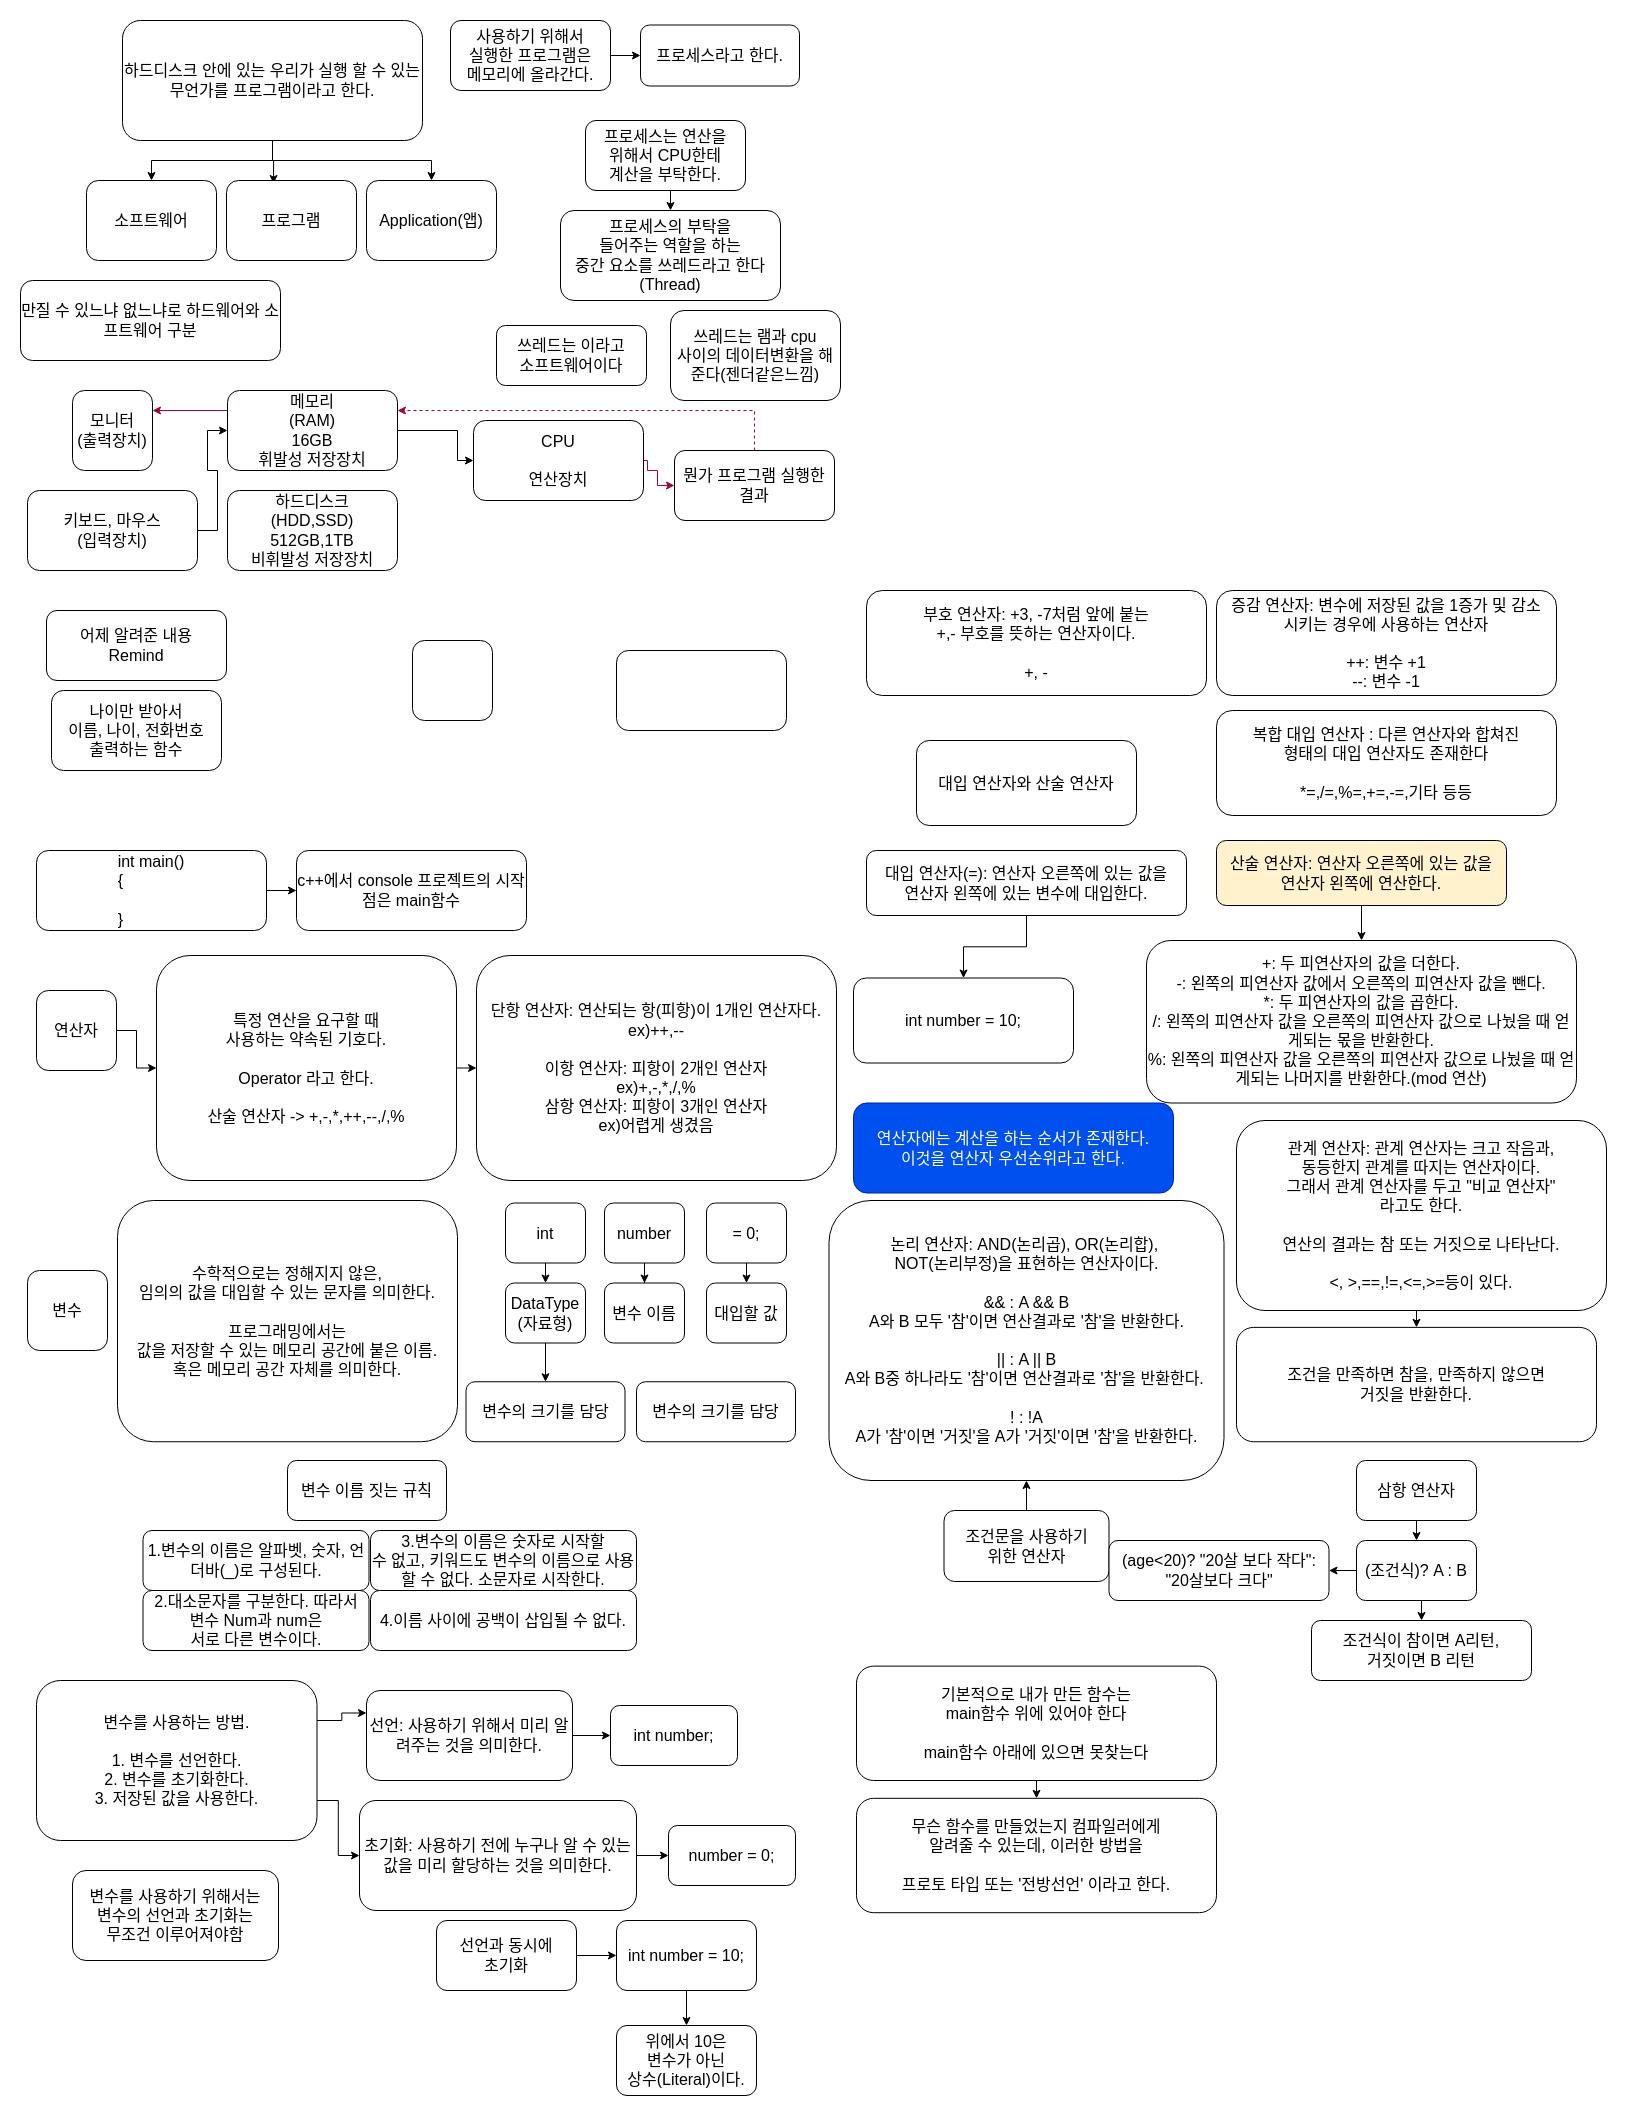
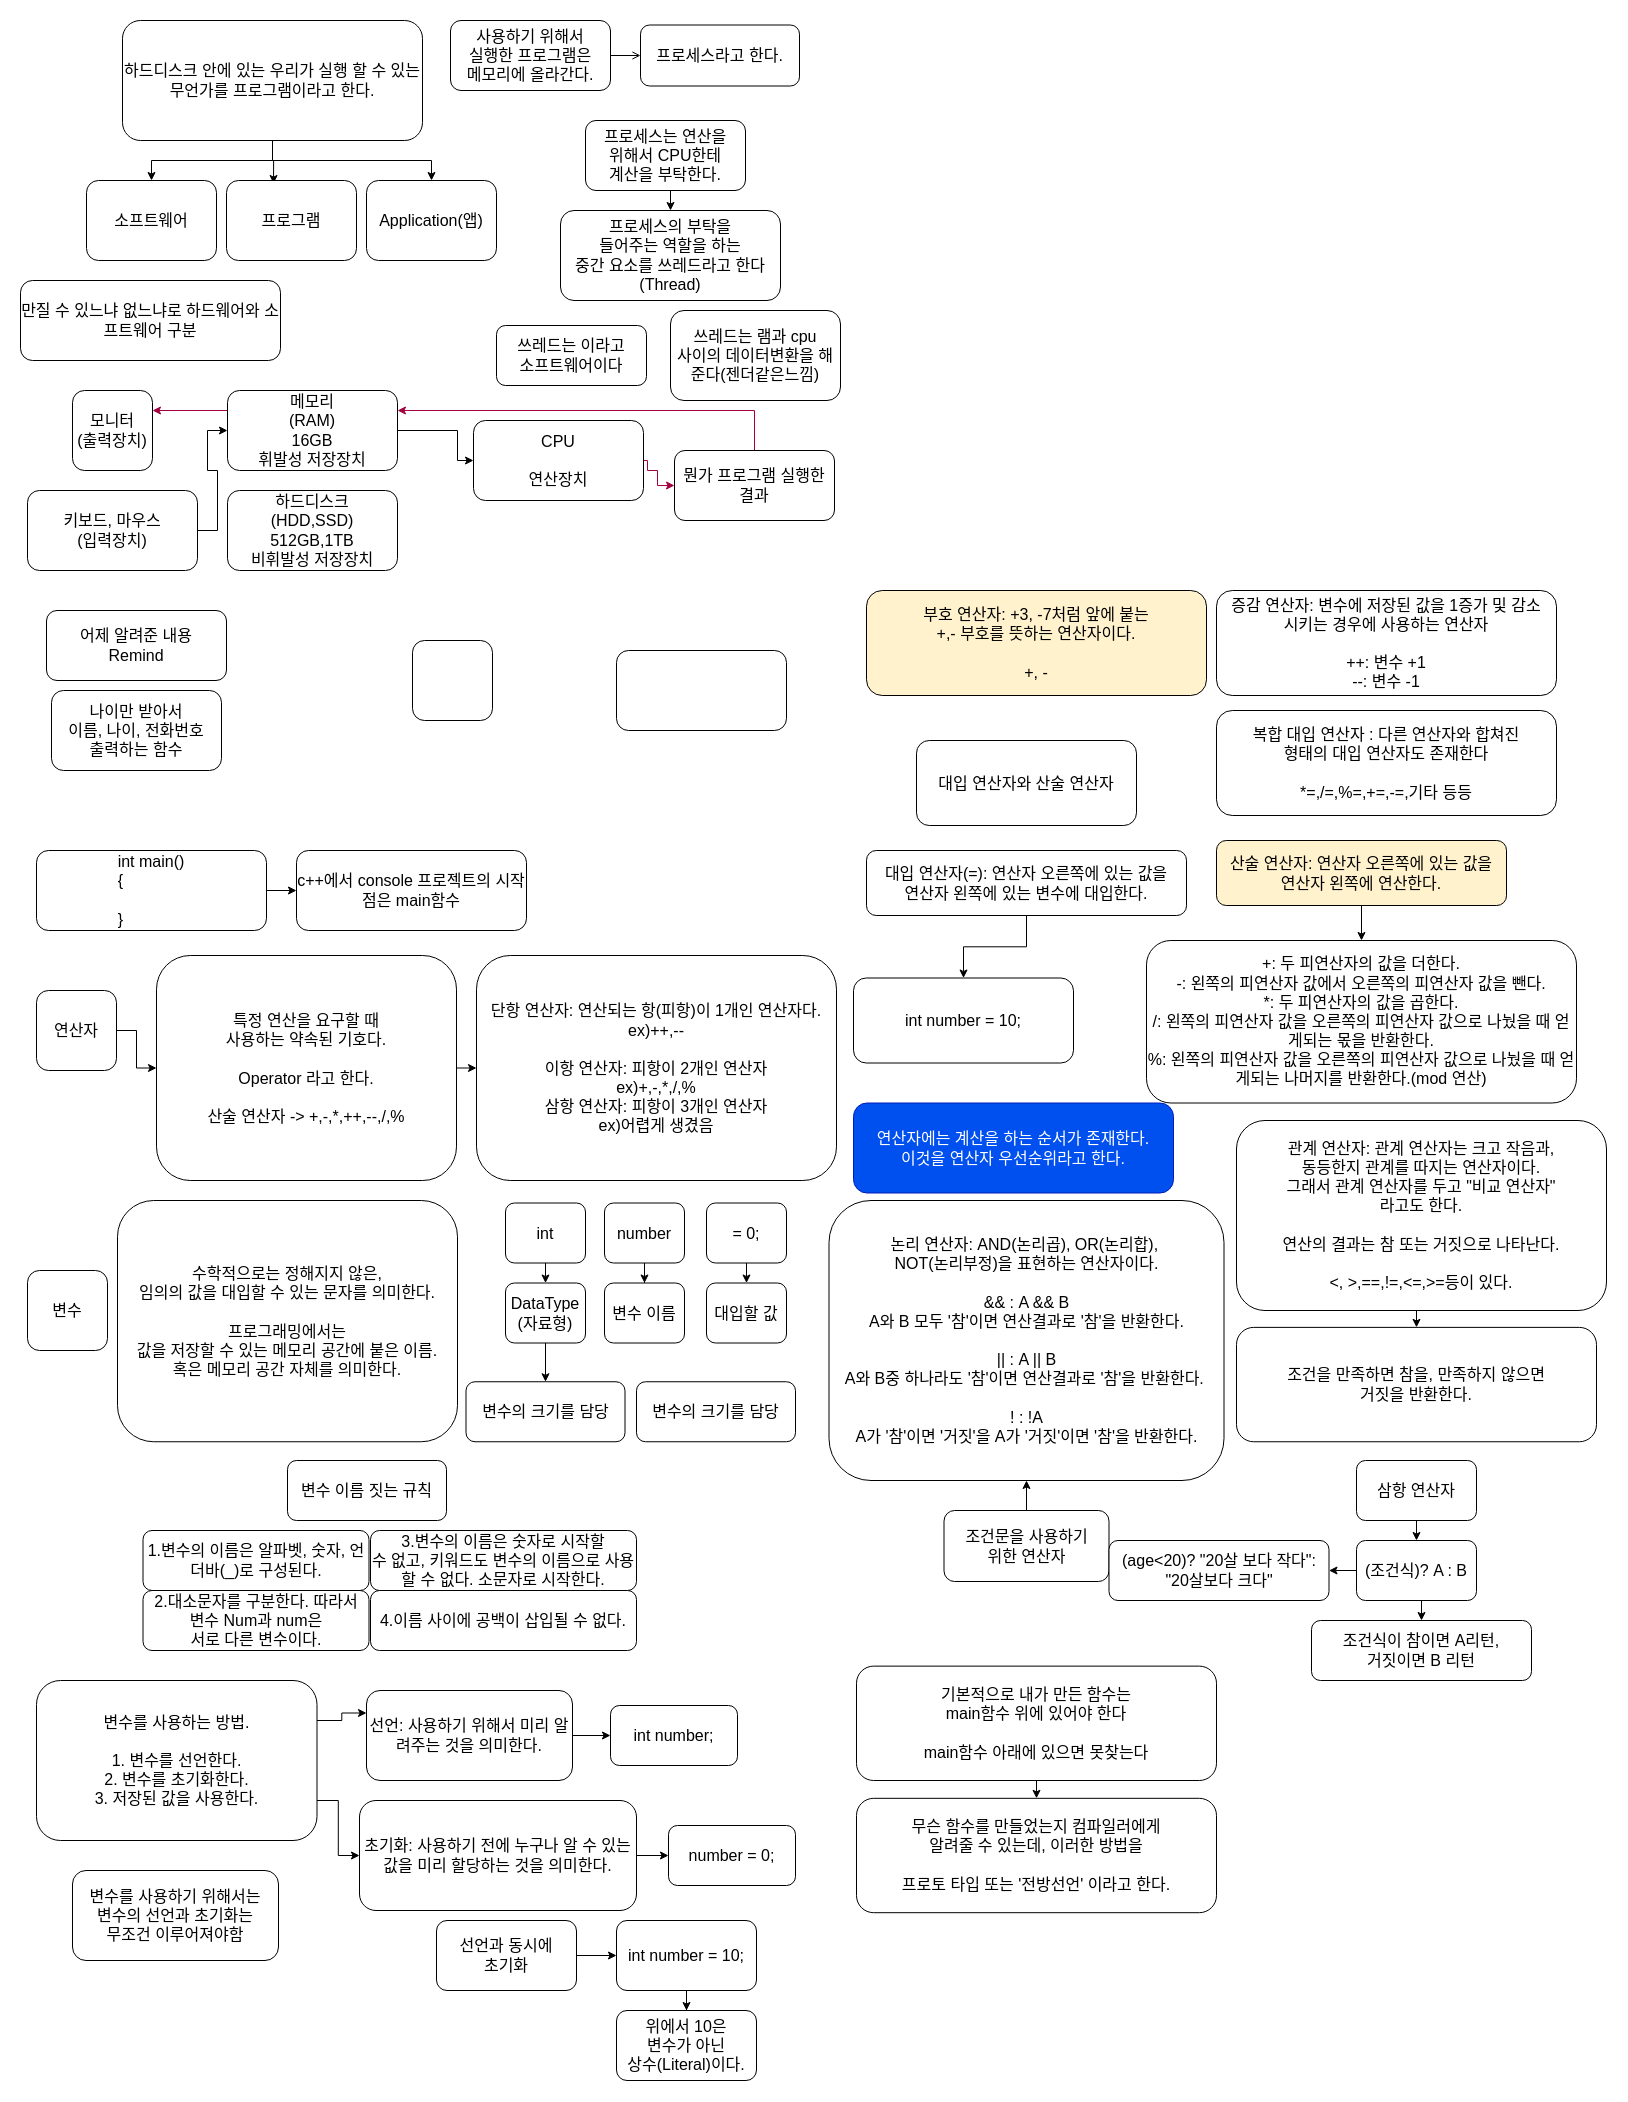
- <mxCell id="35" style="edgeStyle=orthogonalEdgeStyle;rounded=0;orthogonalLoop=1;jettySize=auto;html=1;exitX=1;exitY=0.5;exitDx=0;exitDy=0;entryX=0;entryY=0.5;entryDx=0;entryDy=0;" parent="1" source="36" target="37" edge="1"><mxGeometry relative="1" as="geometry" /></mxCell>
+ <mxCell id="35" style="edgeStyle=orthogonalEdgeStyle;rounded=0;orthogonalLoop=1;jettySize=auto;html=1;exitX=1;exitY=0.5;exitDx=0;exitDy=0;entryX=0;entryY=0.5;entryDx=0;entryDy=0;endArrow=open;" parent="1" source="36" target="37" edge="1"><mxGeometry relative="1" as="geometry" /></mxCell>
- <mxCell id="2" style="edgeStyle=orthogonalEdgeStyle;rounded=0;orthogonalLoop=1;jettySize=auto;html=1;exitX=0.5;exitY=0;exitDx=0;exitDy=0;entryX=1;entryY=0.25;entryDx=0;entryDy=0;fillColor=#d80073;strokeColor=#A50040;dashed=1;" parent="1" source="34" target="23" edge="1"><mxGeometry relative="1" as="geometry" /></mxCell>
+ <mxCell id="2" style="edgeStyle=orthogonalEdgeStyle;rounded=0;orthogonalLoop=1;jettySize=auto;html=1;exitX=0.5;exitY=0;exitDx=0;exitDy=0;entryX=1;entryY=0.25;entryDx=0;entryDy=0;fillColor=#d80073;strokeColor=#A50040;" parent="1" source="34" target="23" edge="1"><mxGeometry relative="1" as="geometry" /></mxCell>
- <mxCell id="83" value="&lt;font size=&quot;3&quot;&gt;부호 연산자: +3, -7처럼 앞에 붙는&lt;br&gt;+,- 부호를 뜻하는 연산자이다.&lt;br&gt;&lt;br&gt;+, -&lt;br&gt;&lt;/font&gt;" style="rounded=1;whiteSpace=wrap;html=1;" parent="1" vertex="1"><mxGeometry x="866" y="590" width="340" height="105" as="geometry" /></mxCell>
+ <mxCell id="83" value="&lt;font size=&quot;3&quot;&gt;부호 연산자: +3, -7처럼 앞에 붙는&lt;br&gt;+,- 부호를 뜻하는 연산자이다.&lt;br&gt;&lt;br&gt;+, -&lt;br&gt;&lt;/font&gt;" style="rounded=1;whiteSpace=wrap;html=1;fillColor=#fff2cc;" parent="1" vertex="1"><mxGeometry x="866" y="590" width="340" height="105" as="geometry" /></mxCell>
- <mxCell id="78" value="&lt;font size=&quot;3&quot;&gt;위에서 10은 &lt;br&gt;변수가 아닌&lt;br&gt;상수(Literal)이다.&lt;br&gt;&lt;/font&gt;" style="rounded=1;whiteSpace=wrap;html=1;" parent="1" vertex="1"><mxGeometry x="616" y="2025" width="140" height="70" as="geometry" /></mxCell>
+ <mxCell id="78" value="&lt;font size=&quot;3&quot;&gt;위에서 10은 &lt;br&gt;변수가 아닌&lt;br&gt;상수(Literal)이다.&lt;br&gt;&lt;/font&gt;" style="rounded=1;whiteSpace=wrap;html=1;" parent="1" vertex="1"><mxGeometry x="616" y="2010" width="140" height="70" as="geometry" /></mxCell>
